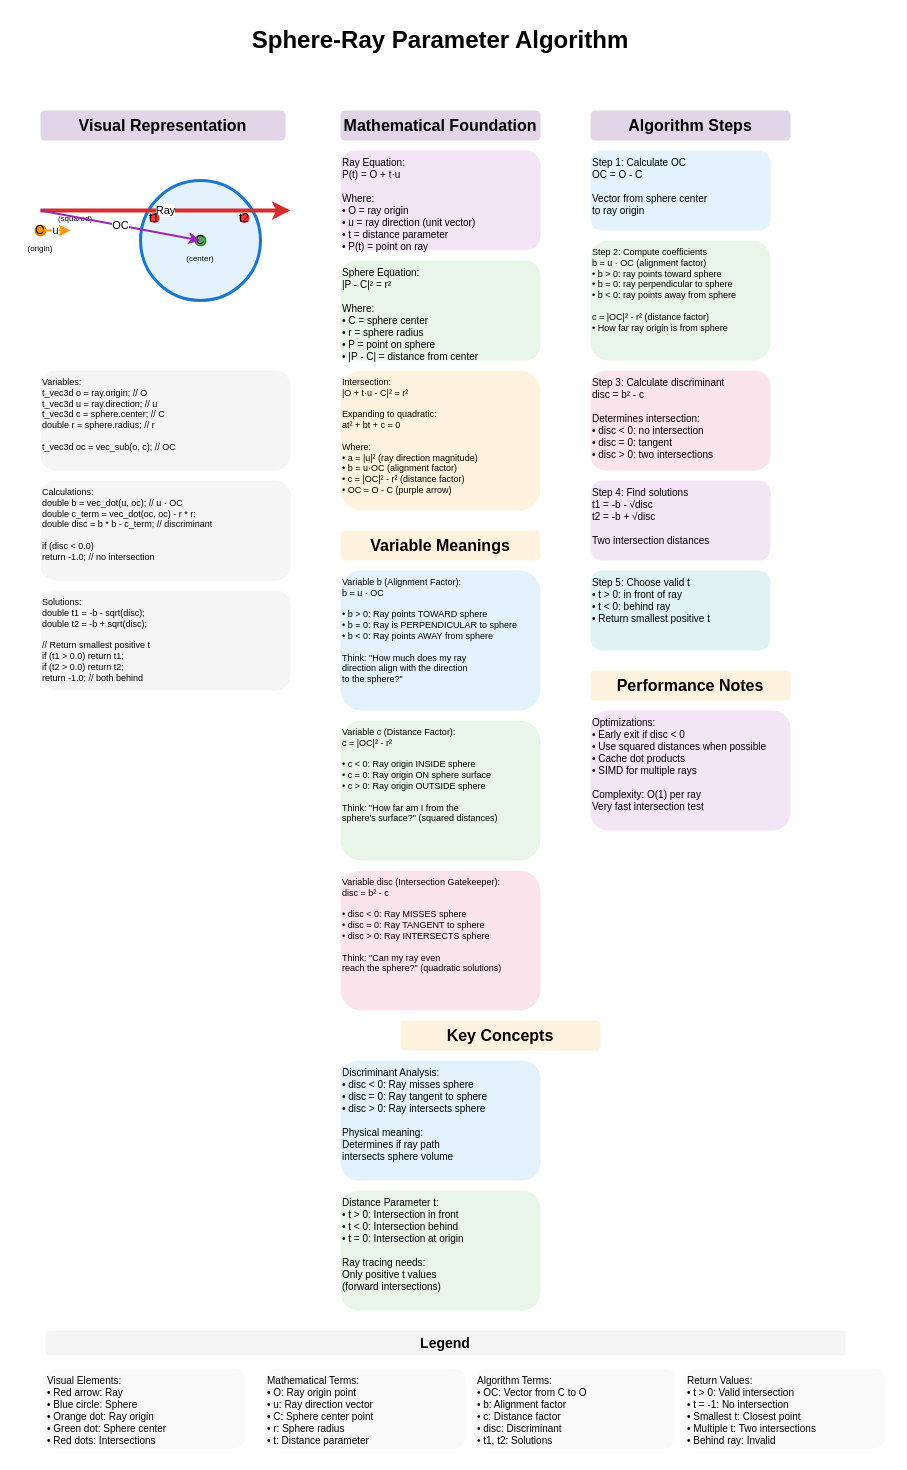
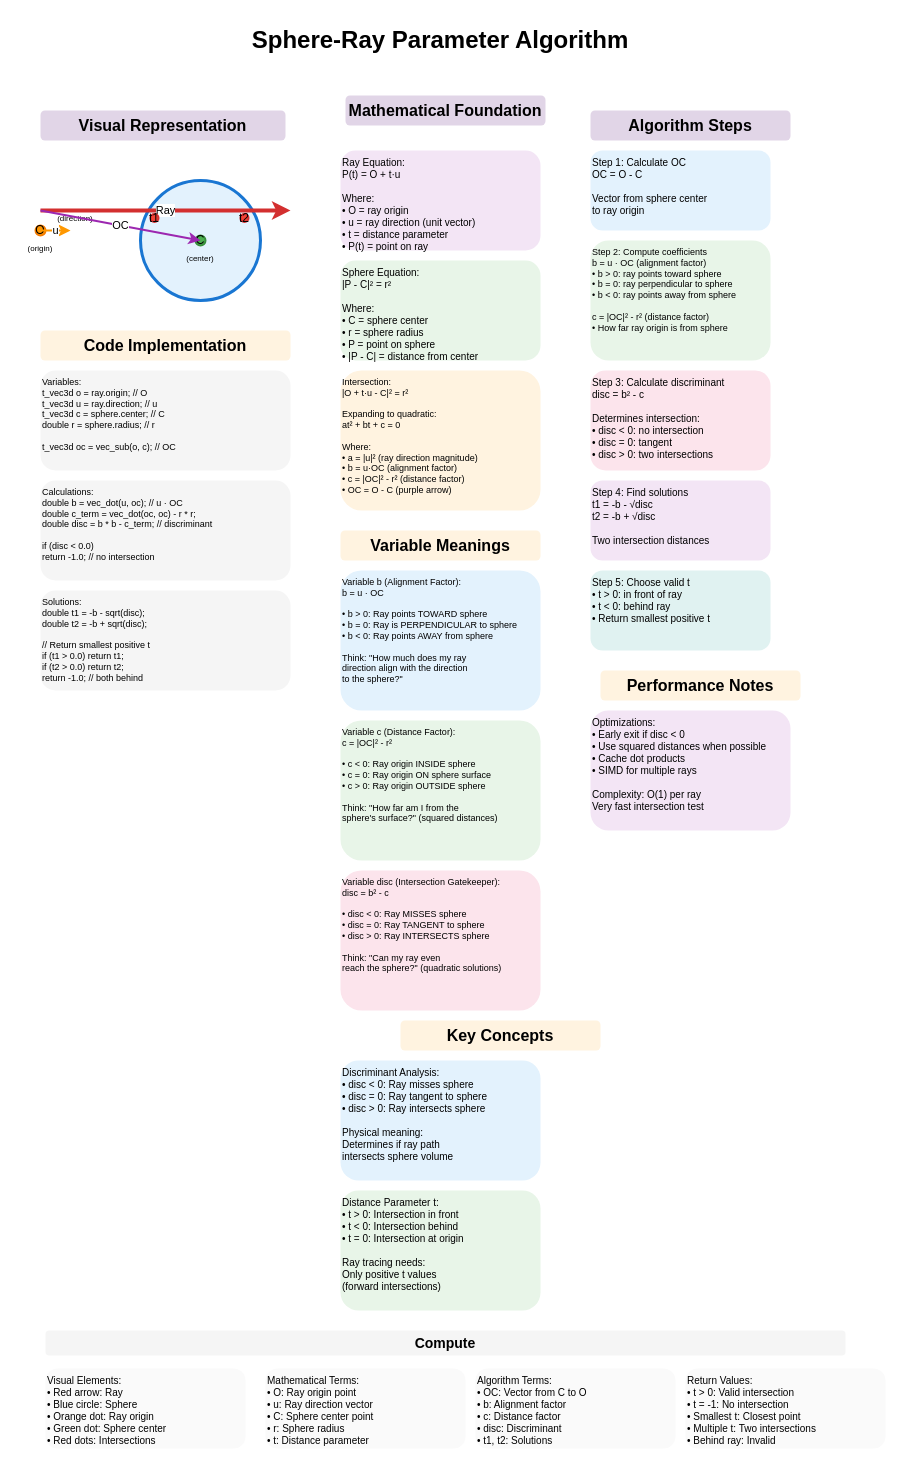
- <mxCell id="15" value="Mathematical Foundation" style="text;html=1;strokeColor=none;fillColor=#e1d5e7;align=center;verticalAlign=middle;whiteSpace=wrap;rounded=1;fontSize=16;fontStyle=1;fontColor=#000000;" parent="1" vertex="1"><mxGeometry x="340" y="110" width="200" height="30" as="geometry" /></mxCell>
+ <mxCell id="15" value="Mathematical Foundation" style="text;html=1;strokeColor=none;fillColor=#e1d5e7;align=center;verticalAlign=middle;whiteSpace=wrap;rounded=1;fontSize=16;fontStyle=1;fontColor=#000000;" parent="1" vertex="1"><mxGeometry x="345" y="95" width="200" height="30" as="geometry" /></mxCell>
- <mxCell id="9" value="(squared)" style="text;html=1;strokeColor=none;fillColor=none;align=center;verticalAlign=middle;whiteSpace=wrap;rounded=0;fontSize=8;fontColor=#000000;" vertex="1" parent="1"><mxGeometry x="50" y="210" width="50" height="15" as="geometry" /></mxCell>
+ <mxCell id="9" value="(direction)" style="text;html=1;strokeColor=none;fillColor=none;align=center;verticalAlign=middle;whiteSpace=wrap;rounded=0;fontSize=8;fontColor=#000000;" vertex="1" parent="1"><mxGeometry x="50" y="210" width="50" height="15" as="geometry" /></mxCell>
+ <mxCell id="25" value="Code Implementation" style="text;html=1;strokeColor=none;fillColor=#fff3e0;align=center;verticalAlign=middle;whiteSpace=wrap;rounded=1;fontSize=16;fontStyle=1;fontColor=#000000;" parent="1" vertex="1"><mxGeometry x="40" y="330" width="250" height="30" as="geometry" /></mxCell>
- <mxCell id="36" value="Performance Notes" style="text;html=1;strokeColor=none;fillColor=#fff3e0;align=center;verticalAlign=middle;whiteSpace=wrap;rounded=1;fontSize=16;fontStyle=1;fontColor=#000000;" parent="1" vertex="1"><mxGeometry x="590" y="670" width="200" height="30" as="geometry" /></mxCell>
+ <mxCell id="36" value="Performance Notes" style="text;html=1;strokeColor=none;fillColor=#fff3e0;align=center;verticalAlign=middle;whiteSpace=wrap;rounded=1;fontSize=16;fontStyle=1;fontColor=#000000;" parent="1" vertex="1"><mxGeometry x="600" y="670" width="200" height="30" as="geometry" /></mxCell>
- <mxCell id="38" value="Legend" style="text;html=1;strokeColor=none;fillColor=#f5f5f5;align=center;verticalAlign=middle;whiteSpace=wrap;rounded=1;fontSize=14;fontStyle=1;fontColor=#000000;" parent="1" vertex="1"><mxGeometry x="45" y="1330" width="800" height="25" as="geometry" /></mxCell>
+ <mxCell id="38" value="Compute" style="text;html=1;strokeColor=none;fillColor=#f5f5f5;align=center;verticalAlign=middle;whiteSpace=wrap;rounded=1;fontSize=14;fontStyle=1;fontColor=#000000;" parent="1" vertex="1"><mxGeometry x="45" y="1330" width="800" height="25" as="geometry" /></mxCell>
